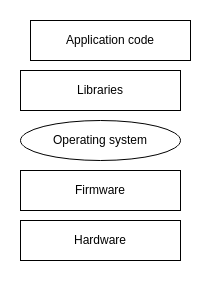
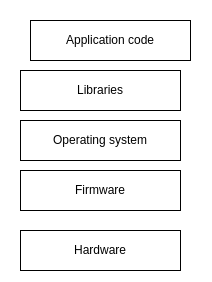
- <mxCell id="4" value="Operating system" style="ellipse;whiteSpace=wrap;html=1;" vertex="1" parent="1"><mxGeometry x="20" y="120" width="160" height="40" as="geometry" /></mxCell>
+ <mxCell id="4" value="Operating system" style="rounded=0;whiteSpace=wrap;html=1;" vertex="1" parent="1"><mxGeometry x="20" y="120" width="160" height="40" as="geometry" /></mxCell>
- <mxCell id="2" value="Hardware" style="rounded=0;whiteSpace=wrap;html=1;" vertex="1" parent="1"><mxGeometry x="20" y="220" width="160" height="40" as="geometry" /></mxCell>
+ <mxCell id="2" value="Hardware" style="rounded=0;whiteSpace=wrap;html=1;" vertex="1" parent="1"><mxGeometry x="20" y="230" width="160" height="40" as="geometry" /></mxCell>
